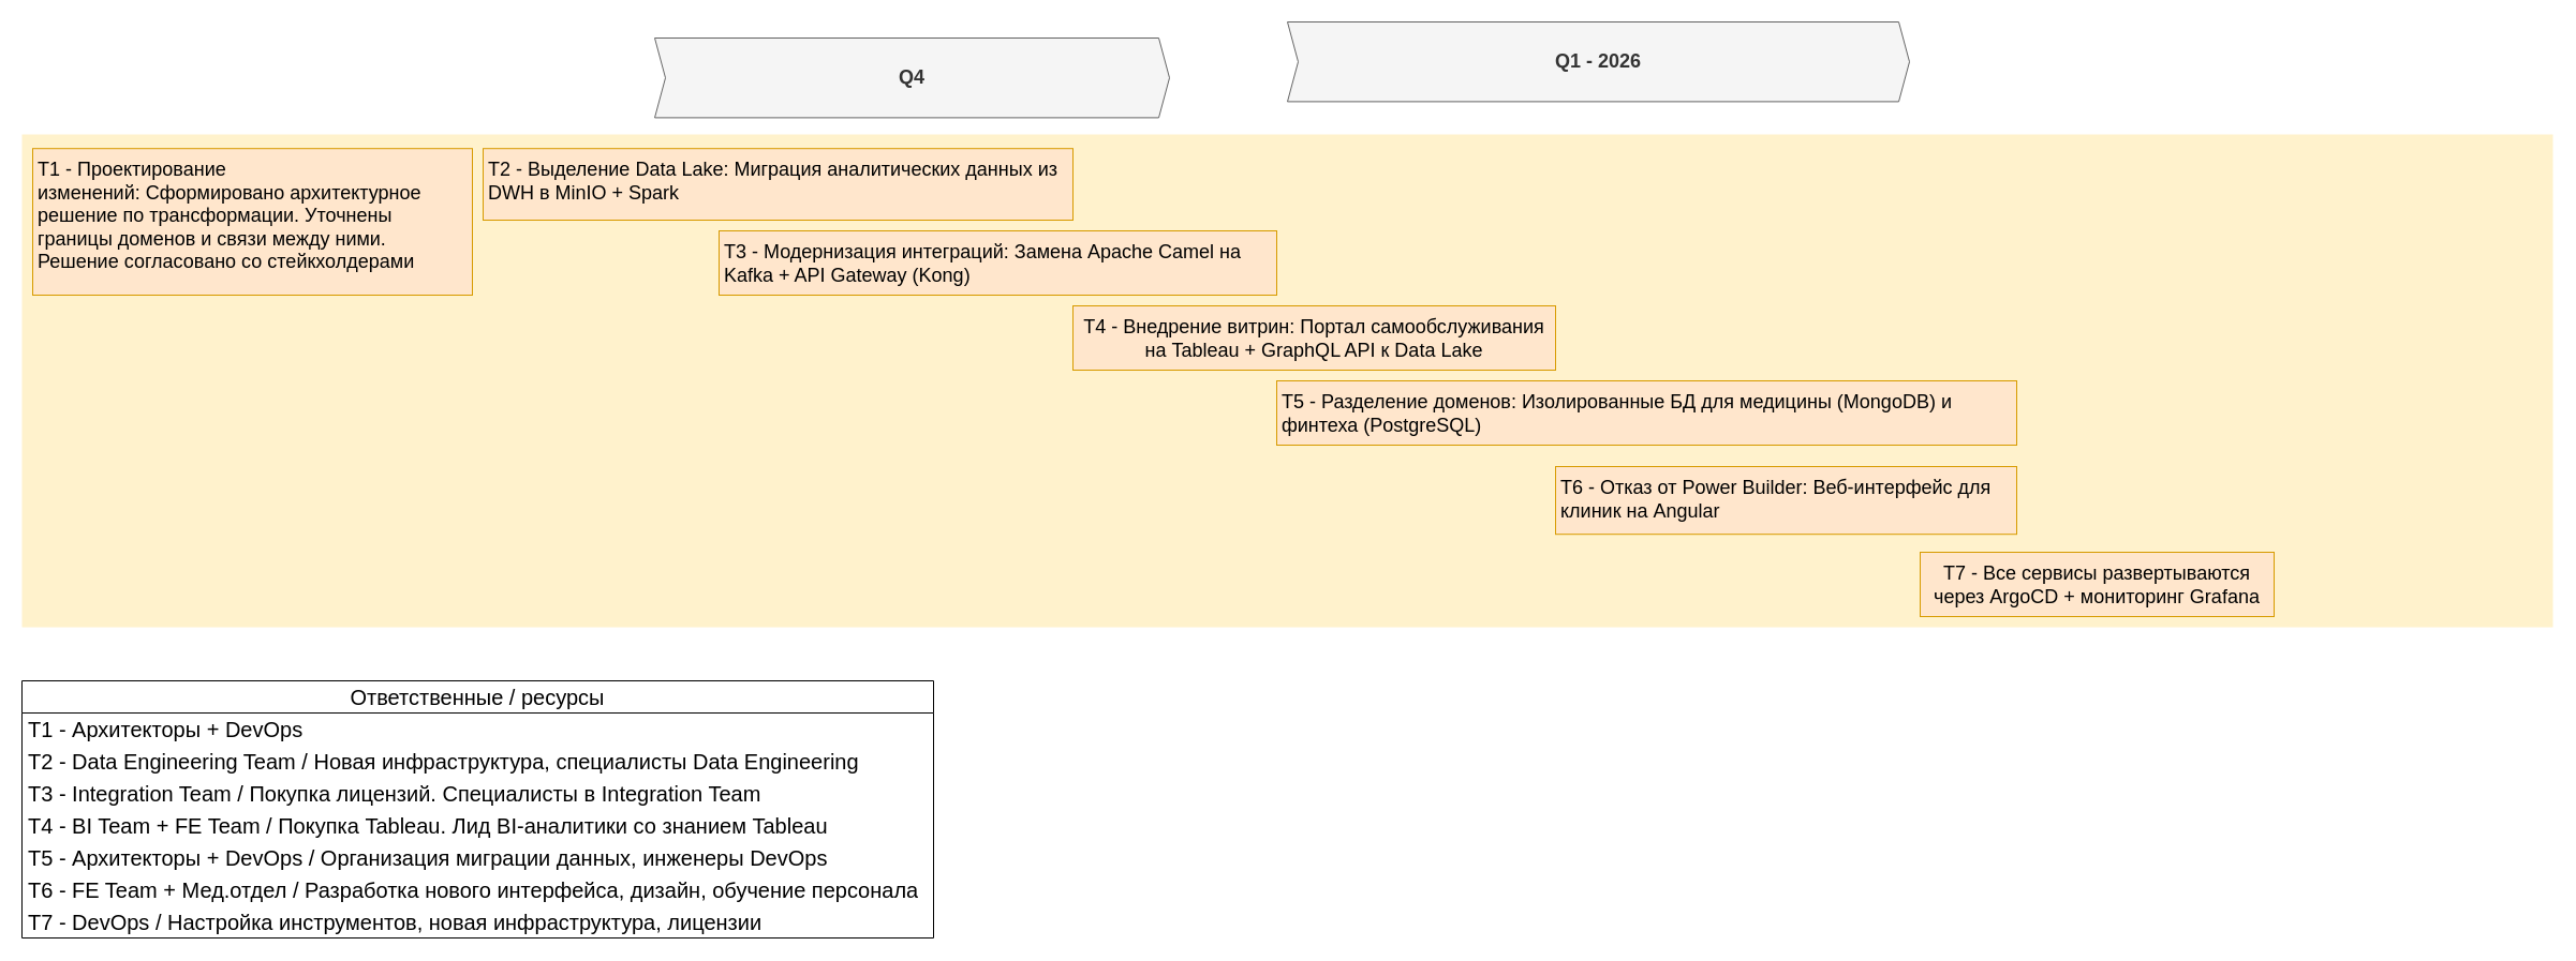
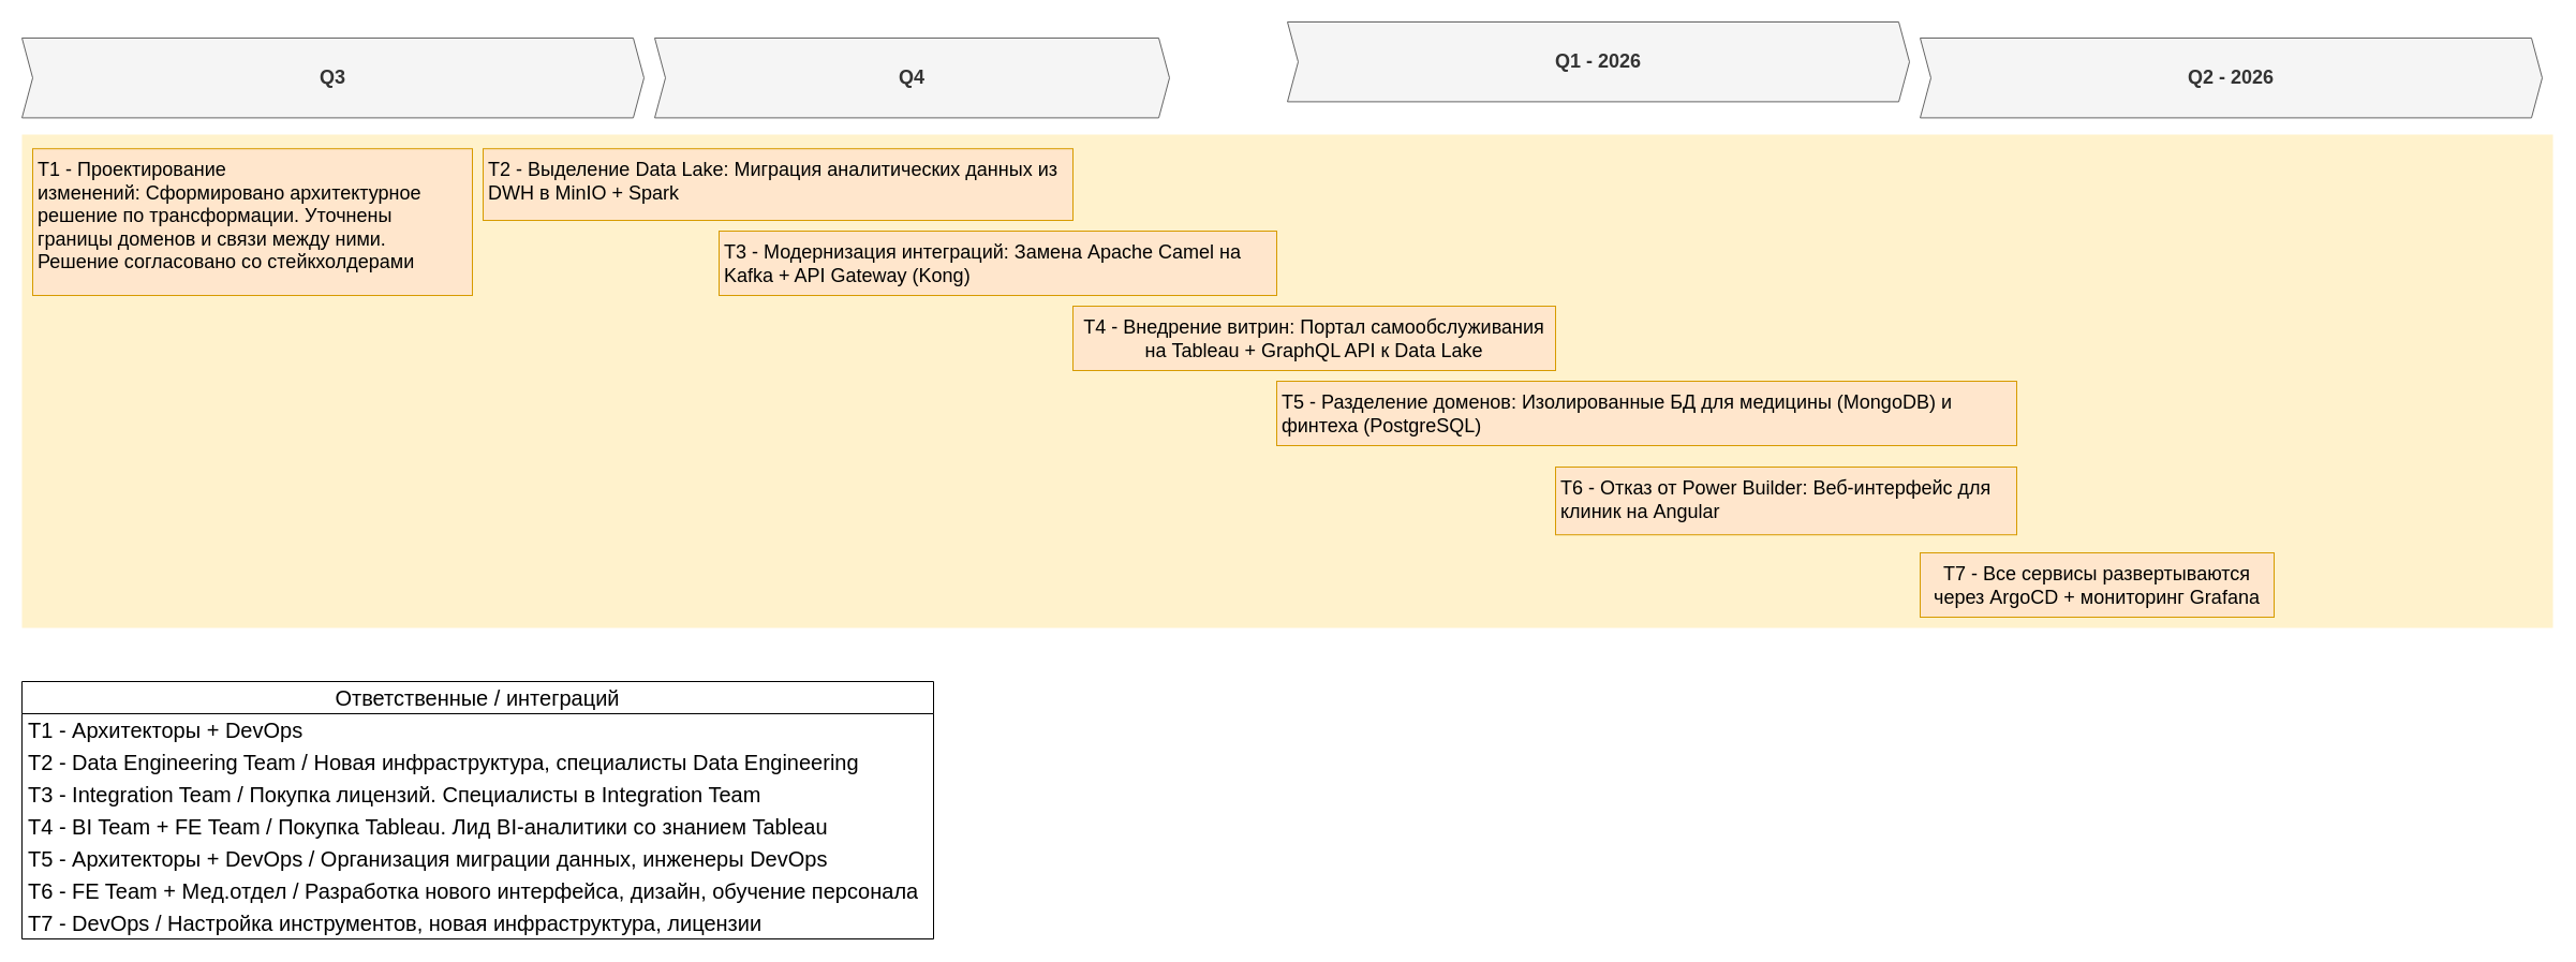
+ <mxCell id="4" value="Q3" style="shape=step;perimeter=stepPerimeter;whiteSpace=wrap;html=1;fixedSize=1;size=10;fillColor=#f5f5f5;strokeColor=#666666;fontSize=18;fontStyle=1;align=center;rounded=0;fontColor=#333333;" parent="1" vertex="1"><mxGeometry x="20" y="35" width="580" height="74.4" as="geometry" /></mxCell>
+ <mxCell id="12" value="Q2 - 2026" style="shape=step;perimeter=stepPerimeter;whiteSpace=wrap;html=1;fixedSize=1;size=10;fillColor=#f5f5f5;strokeColor=#666666;fontSize=18;fontStyle=1;align=center;rounded=0;fontColor=#333333;" vertex="1" parent="1"><mxGeometry x="1790" y="35" width="580" height="74.4" as="geometry" /></mxCell>
- <mxCell id="14" value="Ответственные / ресурсы" style="swimlane;fontStyle=0;childLayout=stackLayout;horizontal=1;startSize=30;horizontalStack=0;resizeParent=1;resizeParentMax=0;resizeLast=0;collapsible=1;marginBottom=0;whiteSpace=wrap;html=1;fontSize=20;" vertex="1" parent="1"><mxGeometry x="20" y="635" width="850" height="240" as="geometry" /></mxCell>
+ <mxCell id="14" value="Ответственные / интеграций" style="swimlane;fontStyle=0;childLayout=stackLayout;horizontal=1;startSize=30;horizontalStack=0;resizeParent=1;resizeParentMax=0;resizeLast=0;collapsible=1;marginBottom=0;whiteSpace=wrap;html=1;fontSize=20;" vertex="1" parent="1"><mxGeometry x="20" y="635" width="850" height="240" as="geometry" /></mxCell>
